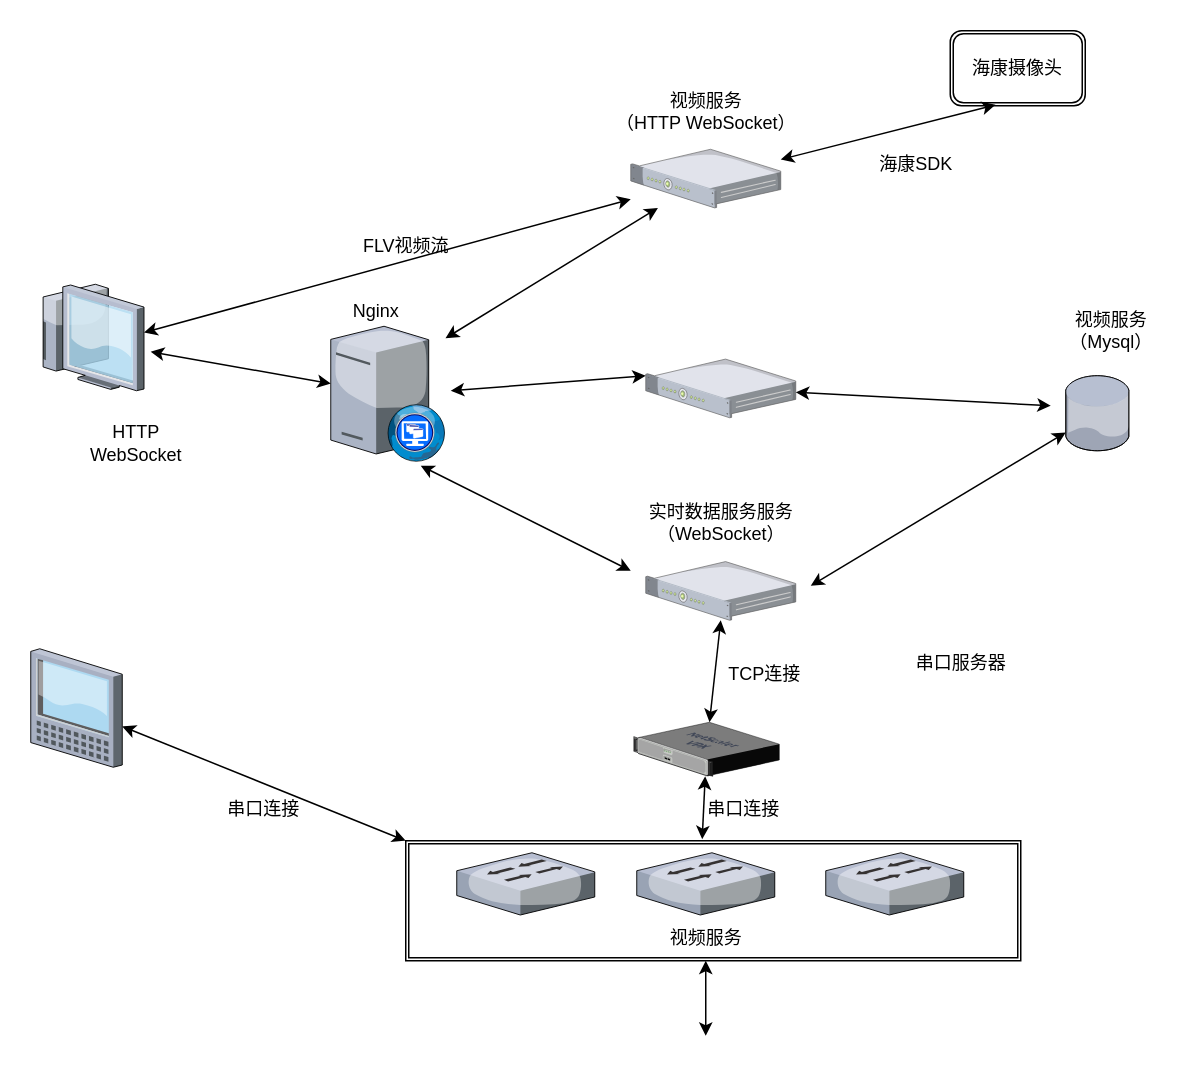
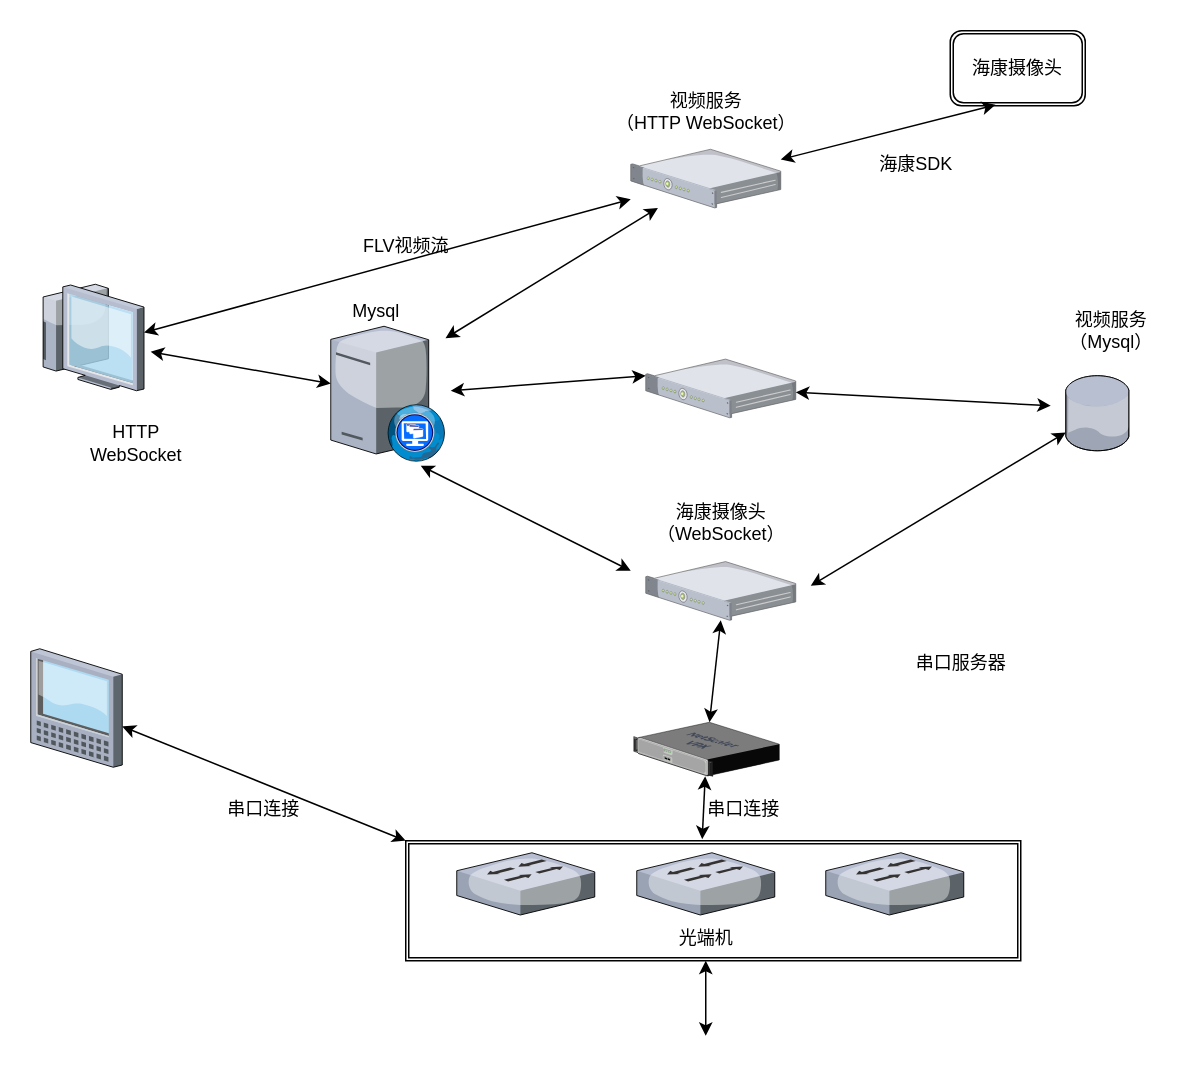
- <mxCell id="7" value="Nginx" style="text;html=1;align=center;verticalAlign=middle;resizable=0;points=[];autosize=1;strokeColor=none;fillColor=none;" vertex="1" parent="1"><mxGeometry x="225.25" y="192" width="50" height="30" as="geometry" /></mxCell>
+ <mxCell id="7" value="Mysql" style="text;html=1;align=center;verticalAlign=middle;resizable=0;points=[];autosize=1;strokeColor=none;fillColor=none;" vertex="1" parent="1"><mxGeometry x="225.25" y="192" width="50" height="30" as="geometry" /></mxCell>
- <mxCell id="12" value="实时数据服务服务&lt;br&gt;（WebSocket）" style="text;html=1;align=center;verticalAlign=middle;resizable=0;points=[];autosize=1;strokeColor=none;fillColor=none;" vertex="1" parent="1"><mxGeometry x="420" y="328" width="120" height="40" as="geometry" /></mxCell>
+ <mxCell id="12" value="海康摄像头&lt;br&gt;（WebSocket）" style="text;html=1;align=center;verticalAlign=middle;resizable=0;points=[];autosize=1;strokeColor=none;fillColor=none;" vertex="1" parent="1"><mxGeometry x="420" y="328" width="120" height="40" as="geometry" /></mxCell>
- <mxCell id="38" value="TCP连接" style="text;html=1;align=center;verticalAlign=middle;resizable=0;points=[];autosize=1;strokeColor=none;fillColor=none;" vertex="1" parent="1"><mxGeometry x="474" y="434" width="70" height="30" as="geometry" /></mxCell>
- <mxCell id="27" value="视频服务" style="text;html=1;align=center;verticalAlign=middle;resizable=0;points=[];autosize=1;strokeColor=none;fillColor=none;" vertex="1" parent="1"><mxGeometry x="440" y="610" width="60" height="30" as="geometry" /></mxCell>
+ <mxCell id="27" value="光端机" style="text;html=1;align=center;verticalAlign=middle;resizable=0;points=[];autosize=1;strokeColor=none;fillColor=none;" vertex="1" parent="1"><mxGeometry x="440" y="610" width="60" height="30" as="geometry" /></mxCell>
